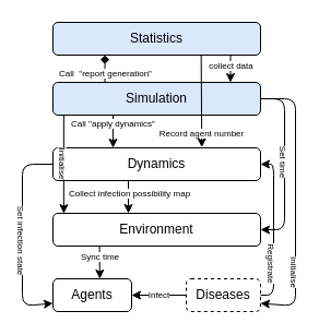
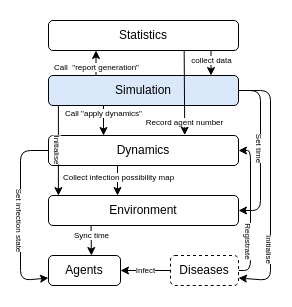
- <mxCell id="26" value="Statistics" style="rounded=1;whiteSpace=wrap;html=1;fontFamily=Helvetica;fillColor=#dae8fc;" parent="1" vertex="1"><mxGeometry x="48" y="20" width="190" height="30" as="geometry" /></mxCell>
+ <mxCell id="26" value="Statistics" style="rounded=1;whiteSpace=wrap;html=1;fontFamily=Helvetica;" parent="1" vertex="1"><mxGeometry x="48" y="20" width="190" height="30" as="geometry" /></mxCell>
- <mxCell id="22" style="edgeStyle=none;html=1;exitX=0.25;exitY=0;exitDx=0;exitDy=0;entryX=0.25;entryY=1;entryDx=0;entryDy=0;fontSize=8;fontFamily=Helvetica;endArrow=diamond;" parent="1" source="24" target="26" edge="1"><mxGeometry relative="1" as="geometry" /></mxCell>
+ <mxCell id="22" style="edgeStyle=none;html=1;exitX=0.25;exitY=0;exitDx=0;exitDy=0;entryX=0.25;entryY=1;entryDx=0;entryDy=0;fontSize=8;fontFamily=Helvetica;" parent="1" source="24" target="26" edge="1"><mxGeometry relative="1" as="geometry" /></mxCell>
